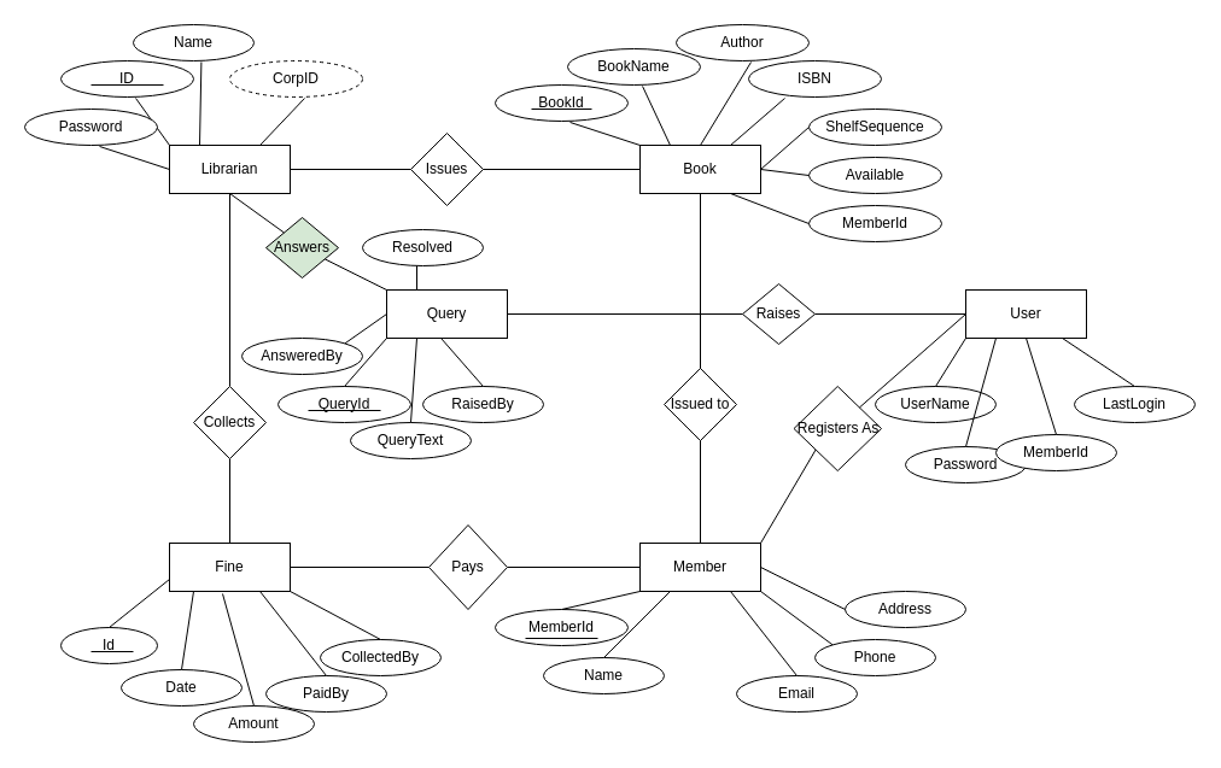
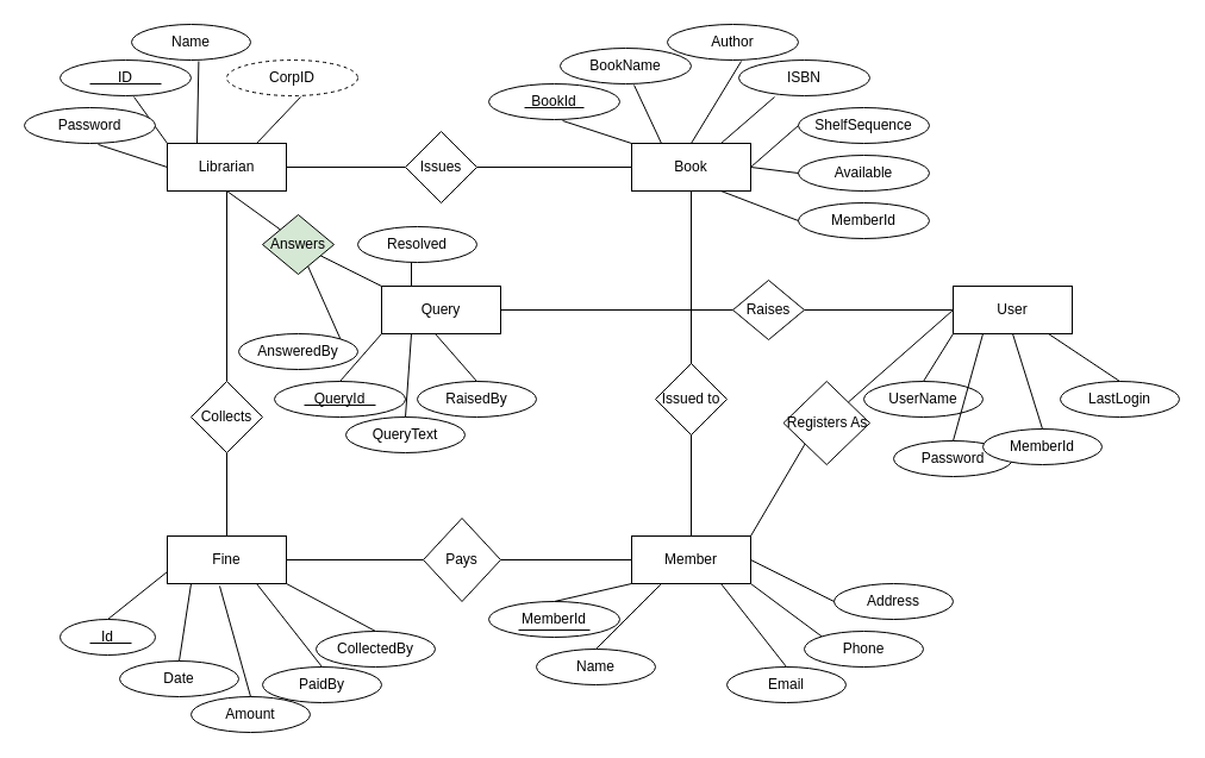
- <mxCell id="55" value="" style="endArrow=none;html=1;exitX=1;exitY=0;exitDx=0;exitDy=0;entryX=0;entryY=0.5;entryDx=0;entryDy=0;" edge="1" parent="1" source="54" target="46"><mxGeometry width="50" height="50" relative="1" as="geometry"><mxPoint x="20" y="160" as="sourcePoint" /><mxPoint x="215" y="240" as="targetPoint" /></mxGeometry></mxCell>
+ <mxCell id="55" value="" style="endArrow=none;html=1;exitX=1;exitY=0;exitDx=0;exitDy=0;" edge="1" parent="1" source="54" target="62"><mxGeometry width="50" height="50" relative="1" as="geometry"><mxPoint x="20" y="160" as="sourcePoint" /><mxPoint x="215" y="240" as="targetPoint" /></mxGeometry></mxCell>
